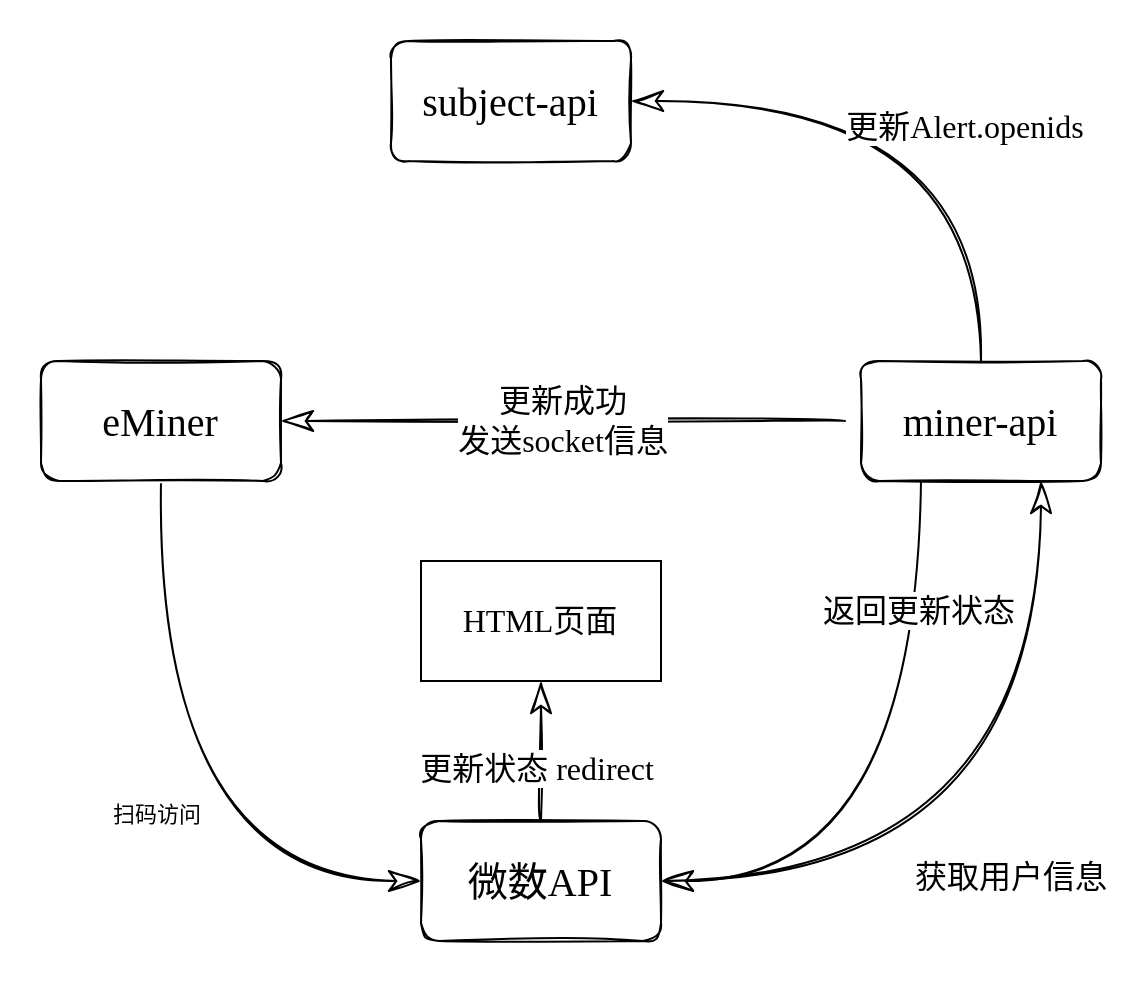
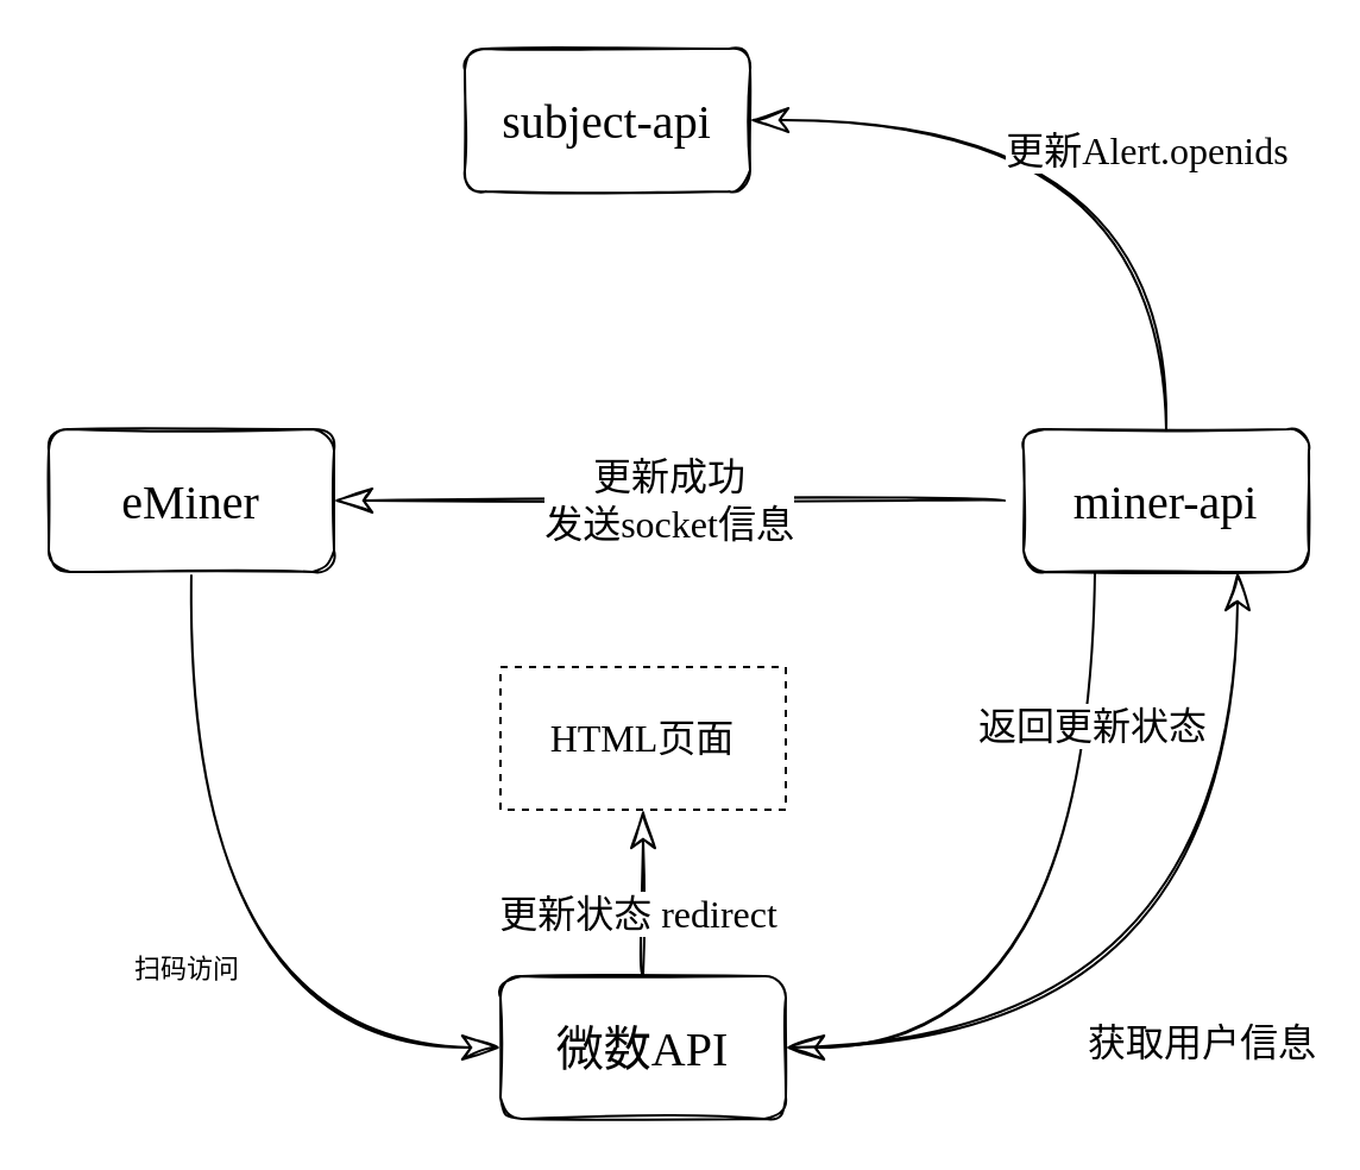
- <mxCell id="17" value="HTML页面" style="rounded=0;whiteSpace=wrap;html=1;fontFamily=Architects Daughter;fontSource=https%3A%2F%2Ffonts.googleapis.com%2Fcss%3Ffamily%3DArchitects%2BDaughter;fontSize=16;fontColor=default;" parent="1" vertex="1"><mxGeometry x="210" y="280" width="120" height="60" as="geometry" /></mxCell>
+ <mxCell id="17" value="HTML页面" style="rounded=0;whiteSpace=wrap;html=1;fontFamily=Architects Daughter;fontSource=https%3A%2F%2Ffonts.googleapis.com%2Fcss%3Ffamily%3DArchitects%2BDaughter;fontSize=16;fontColor=default;dashed=1;" parent="1" vertex="1"><mxGeometry x="210" y="280" width="120" height="60" as="geometry" /></mxCell>
